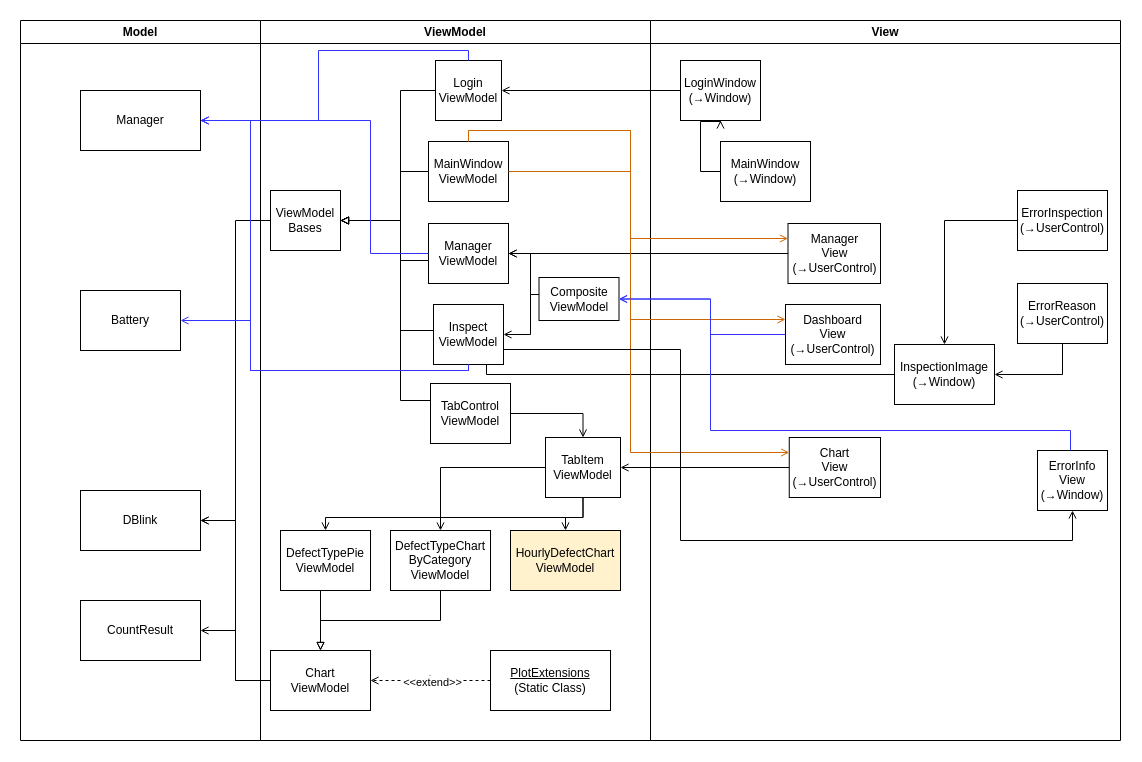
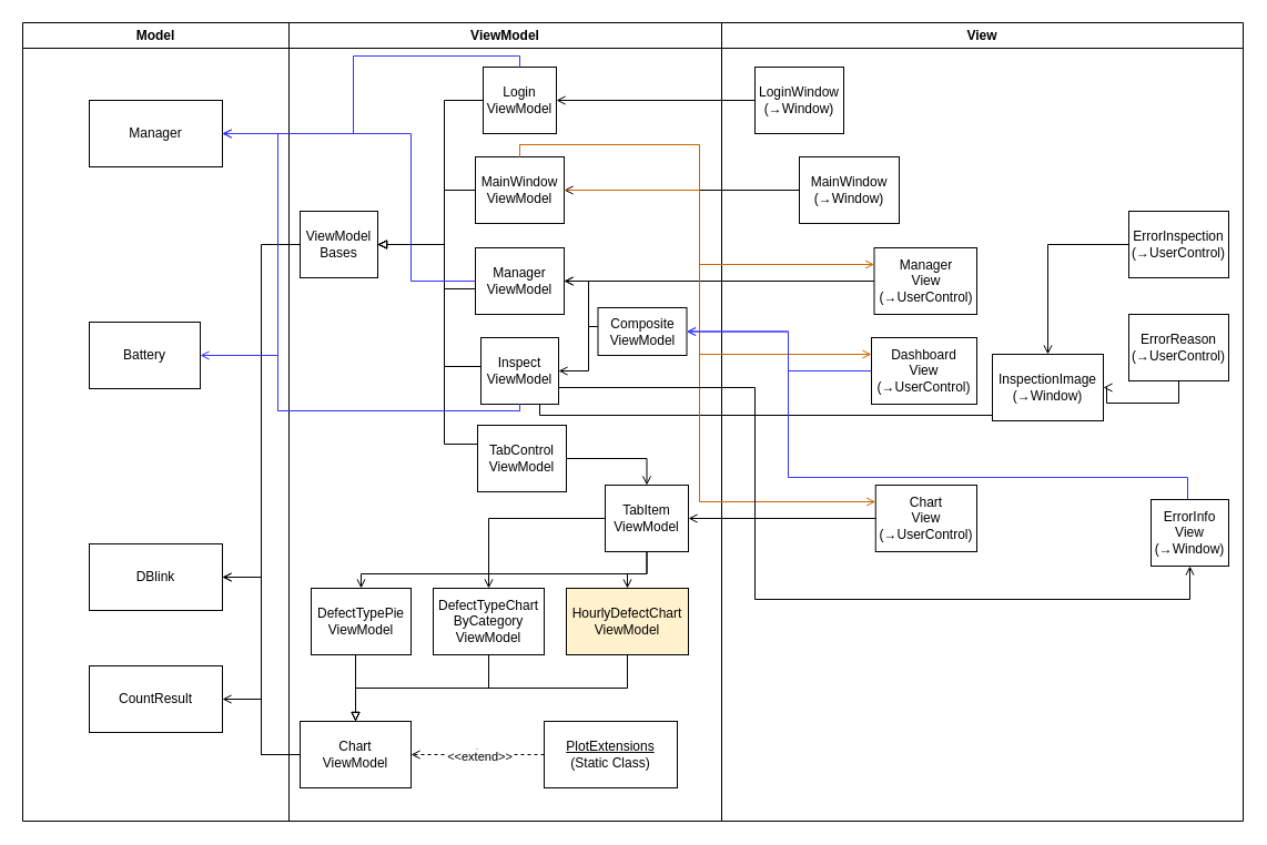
- <mxCell id="50" style="edgeStyle=orthogonalEdgeStyle;rounded=0;orthogonalLoop=1;jettySize=auto;html=1;exitX=0;exitY=0.5;exitDx=0;exitDy=0;endArrow=open;endFill=0;" parent="1" source="40" target="39" edge="1"><mxGeometry relative="1" as="geometry" /></mxCell>
+ <mxCell id="50" style="edgeStyle=orthogonalEdgeStyle;rounded=0;orthogonalLoop=1;jettySize=auto;html=1;exitX=0;exitY=0.5;exitDx=0;exitDy=0;entryX=1;entryY=0.5;entryDx=0;entryDy=0;endArrow=open;endFill=0;" parent="1" source="40" target="32" edge="1"><mxGeometry relative="1" as="geometry" /></mxCell>
- <mxCell id="44" value="InspectionImage&lt;div&gt;(&lt;span style=&quot;background-color: transparent; color: light-dark(rgb(0, 0, 0), rgb(255, 255, 255));&quot;&gt;→&lt;/span&gt;&lt;span style=&quot;background-color: transparent; color: light-dark(rgb(0, 0, 0), rgb(255, 255, 255));&quot;&gt;Window)&lt;/span&gt;&lt;/div&gt;" style="rounded=0;whiteSpace=wrap;html=1;" parent="37" vertex="1"><mxGeometry x="244" y="324" width="100" height="60" as="geometry" /></mxCell>
+ <mxCell id="44" value="InspectionImage&lt;div&gt;(&lt;span style=&quot;background-color: transparent; color: light-dark(rgb(0, 0, 0), rgb(255, 255, 255));&quot;&gt;→&lt;/span&gt;&lt;span style=&quot;background-color: transparent; color: light-dark(rgb(0, 0, 0), rgb(255, 255, 255));&quot;&gt;Window)&lt;/span&gt;&lt;/div&gt;" style="rounded=0;whiteSpace=wrap;html=1;" parent="37" vertex="1"><mxGeometry x="244" y="299" width="100" height="60" as="geometry" /></mxCell>
+ <mxCell id="35" style="edgeStyle=orthogonalEdgeStyle;rounded=0;orthogonalLoop=1;jettySize=auto;html=1;endArrow=block;endFill=0;entryX=0.5;entryY=0;entryDx=0;entryDy=0;" parent="7" source="15" target="8" edge="1"><mxGeometry relative="1" as="geometry"><mxPoint x="40" y="600" as="targetPoint" /><Array as="points"><mxPoint x="305" y="600" /><mxPoint x="60" y="600" /></Array></mxGeometry></mxCell>
